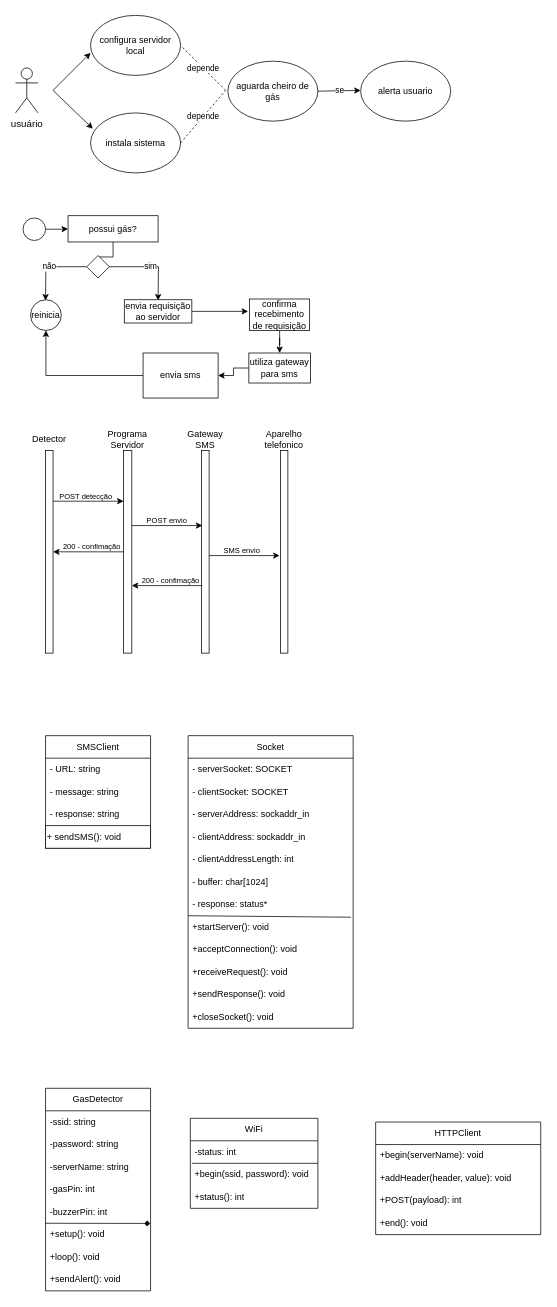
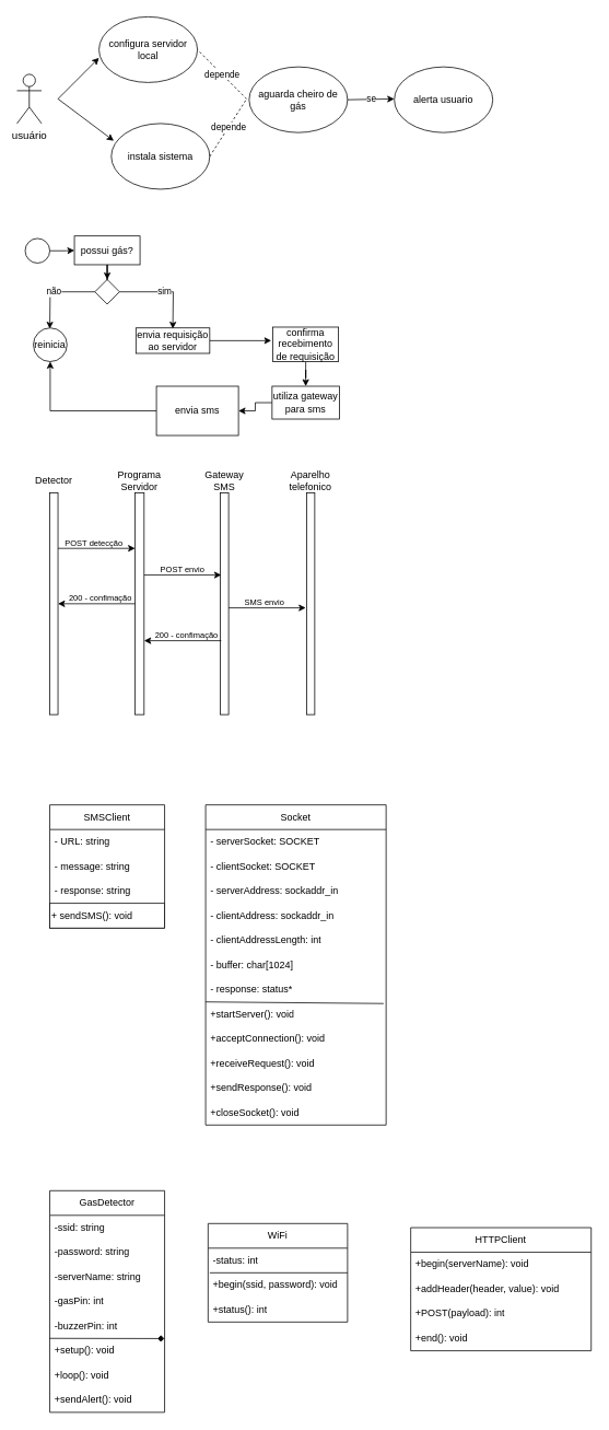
- <mxCell id="6" value="instala sistema" style="ellipse;whiteSpace=wrap;html=1;" vertex="1" parent="1"><mxGeometry x="120" y="150" width="120" height="80" as="geometry" /></mxCell>
+ <mxCell id="6" value="instala sistema" style="ellipse;whiteSpace=wrap;html=1;" vertex="1" parent="1"><mxGeometry x="135" y="150" width="120" height="80" as="geometry" /></mxCell>
- <mxCell id="15" value="possui gás?" style="rounded=0;whiteSpace=wrap;html=1;" vertex="1" parent="1"><mxGeometry x="90" y="287" width="120" height="35" as="geometry" /></mxCell>
+ <mxCell id="15" value="possui gás?" style="rounded=0;whiteSpace=wrap;html=1;" vertex="1" parent="1"><mxGeometry x="90" y="287" width="80" height="35" as="geometry" /></mxCell>
